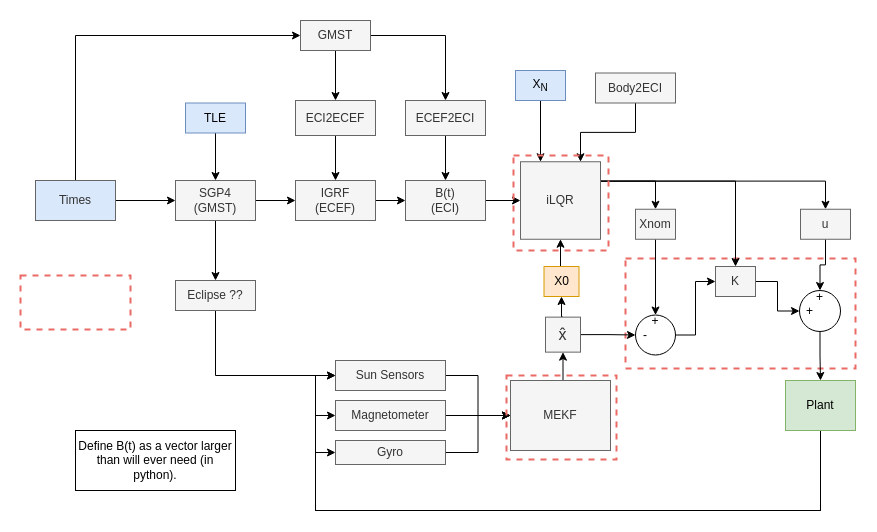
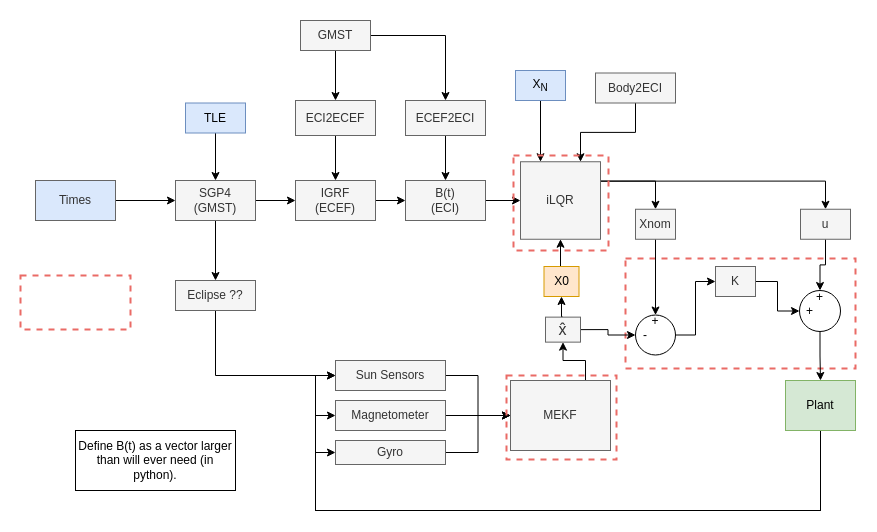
- <mxCell id="16" style="edgeStyle=orthogonalEdgeStyle;rounded=0;orthogonalLoop=1;jettySize=auto;html=1;exitX=0.5;exitY=0;exitDx=0;exitDy=0;entryX=0;entryY=0.5;entryDx=0;entryDy=0;" edge="1" parent="1" source="17" target="5"><mxGeometry relative="1" as="geometry" /></mxCell>
- <mxCell id="32" style="edgeStyle=orthogonalEdgeStyle;rounded=0;orthogonalLoop=1;jettySize=auto;html=1;exitX=1;exitY=0.25;exitDx=0;exitDy=0;entryX=0.5;entryY=0;entryDx=0;entryDy=0;" edge="1" parent="1" source="33" target="58"><mxGeometry relative="1" as="geometry" /></mxCell>
- <mxCell id="44" value="&lt;font style=&quot;font-size: 16px&quot;&gt;x̂&lt;/font&gt;" style="rounded=0;whiteSpace=wrap;html=1;fillColor=#f5f5f5;strokeColor=#666666;fontColor=#333333;direction=south;" vertex="1" parent="1"><mxGeometry x="545" y="316.63" width="35" height="35" as="geometry" /></mxCell>
+ <mxCell id="44" value="&lt;font style=&quot;font-size: 16px&quot;&gt;x̂&lt;/font&gt;" style="rounded=0;whiteSpace=wrap;html=1;fillColor=#f5f5f5;strokeColor=#666666;fontColor=#333333;direction=south;" vertex="1" parent="1"><mxGeometry x="545" y="316.63" width="35" height="25" as="geometry" /></mxCell>
